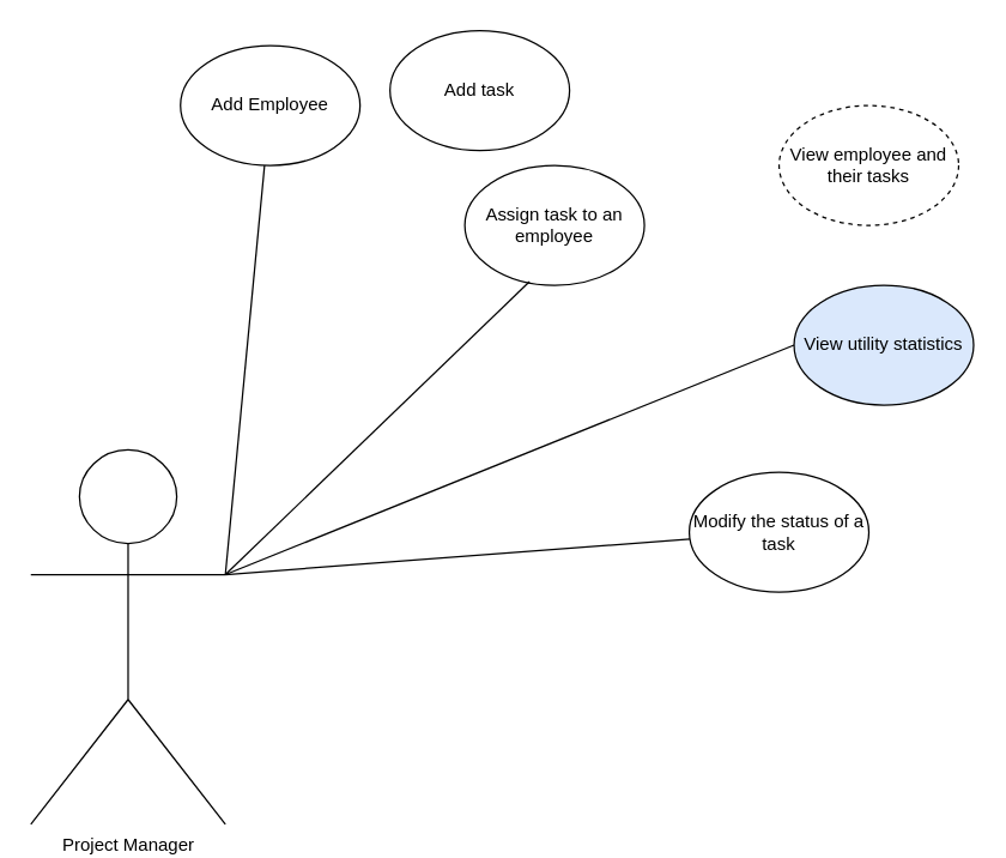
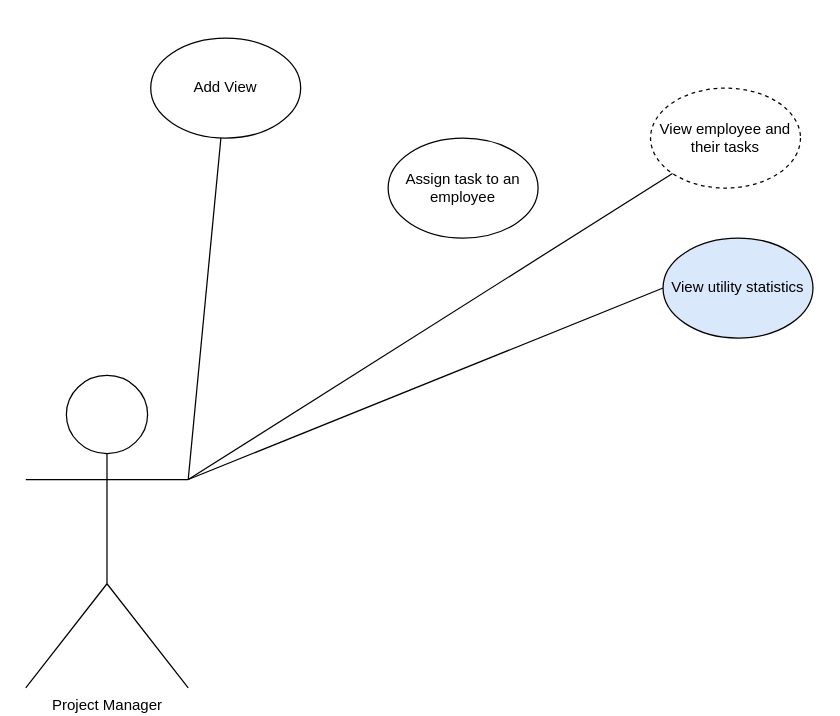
- <mxCell id="5" value="Add task" style="ellipse;whiteSpace=wrap;html=1;" vertex="1" parent="1"><mxGeometry x="260" y="20" width="120" height="80" as="geometry" /></mxCell>
- <mxCell id="4" value="Add Employee" style="ellipse;whiteSpace=wrap;html=1;" vertex="1" parent="1"><mxGeometry x="120" y="30" width="120" height="80" as="geometry" /></mxCell>
+ <mxCell id="4" value="Add View" style="ellipse;whiteSpace=wrap;html=1;" vertex="1" parent="1"><mxGeometry x="120" y="30" width="120" height="80" as="geometry" /></mxCell>
+ <mxCell id="11" value="" style="endArrow=none;html=1;rounded=0;exitX=1;exitY=0.333;exitDx=0;exitDy=0;exitPerimeter=0;entryX=0;entryY=1;entryDx=0;entryDy=0;" edge="1" parent="1" source="2" target="7"><mxGeometry width="50" height="50" relative="1" as="geometry"><mxPoint x="280" y="320" as="sourcePoint" /><mxPoint x="330" y="270" as="targetPoint" /></mxGeometry></mxCell>
- <mxCell id="10" value="" style="endArrow=none;html=1;rounded=0;exitX=1;exitY=0.333;exitDx=0;exitDy=0;exitPerimeter=0;entryX=0.36;entryY=0.97;entryDx=0;entryDy=0;entryPerimeter=0;" edge="1" parent="1" source="2" target="6"><mxGeometry width="50" height="50" relative="1" as="geometry"><mxPoint x="270" y="310" as="sourcePoint" /><mxPoint x="320" y="260" as="targetPoint" /></mxGeometry></mxCell>
- <mxCell id="8" value="Modify the status of a task" style="ellipse;whiteSpace=wrap;html=1;" vertex="1" parent="1"><mxGeometry x="460" y="315" width="120" height="80" as="geometry" /></mxCell>
- <mxCell id="13" value="" style="endArrow=none;html=1;rounded=0;exitX=1;exitY=0.333;exitDx=0;exitDy=0;exitPerimeter=0;" edge="1" parent="1" source="2" target="8"><mxGeometry width="50" height="50" relative="1" as="geometry"><mxPoint x="300" y="340" as="sourcePoint" /><mxPoint x="350" y="290" as="targetPoint" /></mxGeometry></mxCell>
